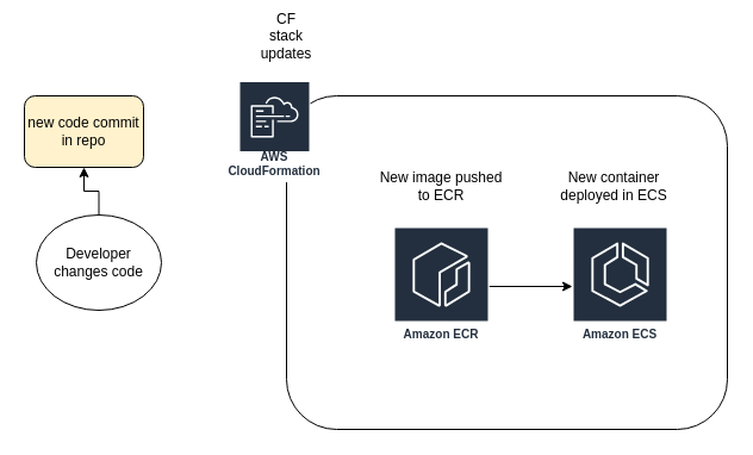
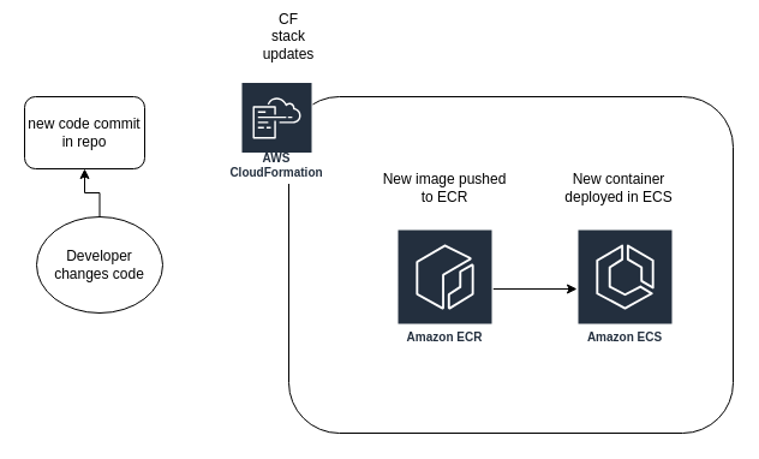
- <mxCell id="3" value="new code commit in repo" style="rounded=1;whiteSpace=wrap;html=1;fillColor=#fff2cc;" vertex="1" parent="1"><mxGeometry x="20" y="80" width="100" height="60" as="geometry" /></mxCell>
+ <mxCell id="3" value="new code commit in repo" style="rounded=1;whiteSpace=wrap;html=1;" vertex="1" parent="1"><mxGeometry x="20" y="80" width="100" height="60" as="geometry" /></mxCell>
